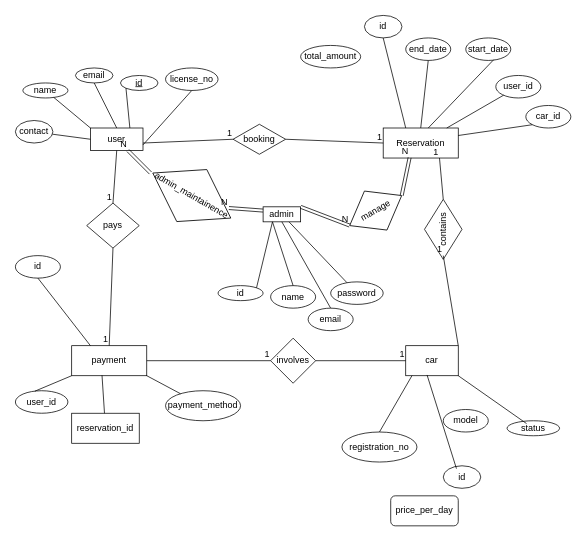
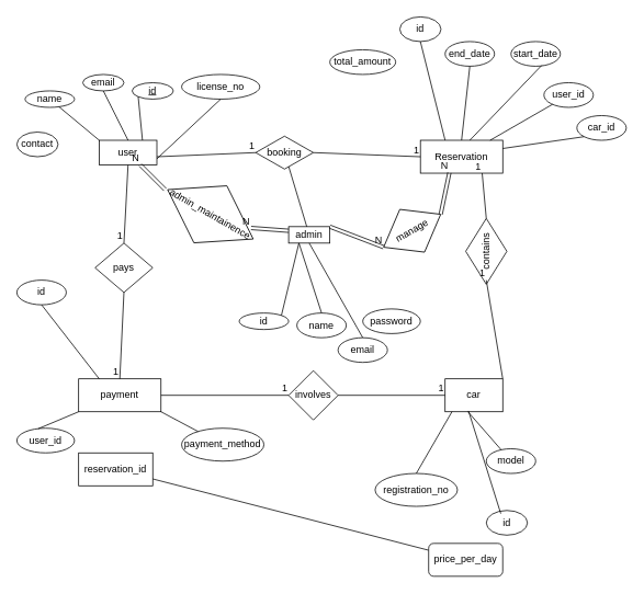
- <mxCell id="7" value="license_no" style="ellipse;whiteSpace=wrap;html=1;align=center;" vertex="1" parent="1"><mxGeometry x="220" y="90" width="70" height="30" as="geometry" /></mxCell>
+ <mxCell id="7" value="license_no" style="ellipse;whiteSpace=wrap;html=1;align=center;" vertex="1" parent="1"><mxGeometry x="220" y="90" width="95" height="30" as="geometry" /></mxCell>
- <mxCell id="18" value="" style="endArrow=none;html=1;rounded=0;entryX=0;entryY=0.5;entryDx=0;entryDy=0;" edge="1" parent="1" source="5" target="2"><mxGeometry relative="1" as="geometry"><mxPoint x="470" y="310" as="sourcePoint" /><mxPoint x="630" y="310" as="targetPoint" /></mxGeometry></mxCell>
- <mxCell id="20" value="pays" style="shape=rhombus;perimeter=rhombusPerimeter;whiteSpace=wrap;html=1;align=center;" vertex="1" parent="1"><mxGeometry x="115" y="270" width="70" height="60" as="geometry" /></mxCell>
+ <mxCell id="20" value="pays" style="shape=rhombus;perimeter=rhombusPerimeter;whiteSpace=wrap;html=1;align=center;" vertex="1" parent="1"><mxGeometry x="115" y="295" width="70" height="60" as="geometry" /></mxCell>
- <mxCell id="70" value="" style="endArrow=none;html=1;rounded=0;" edge="1" parent="1" source="65" target="67"><mxGeometry relative="1" as="geometry"><mxPoint x="530" y="420" as="sourcePoint" /><mxPoint x="690" y="420" as="targetPoint" /></mxGeometry></mxCell>
+ <mxCell id="70" value="" style="endArrow=none;html=1;rounded=0;" edge="1" parent="1" source="65" target="55"><mxGeometry relative="1" as="geometry"><mxPoint x="530" y="420" as="sourcePoint" /><mxPoint x="690" y="420" as="targetPoint" /></mxGeometry></mxCell>
- <mxCell id="44" value="involves" style="shape=rhombus;perimeter=rhombusPerimeter;whiteSpace=wrap;html=1;align=center;" vertex="1" parent="1"><mxGeometry x="360" y="450" width="60" height="60" as="geometry" /></mxCell>
+ <mxCell id="44" value="involves" style="shape=rhombus;perimeter=rhombusPerimeter;whiteSpace=wrap;html=1;align=center;" vertex="1" parent="1"><mxGeometry x="350" y="450" width="60" height="60" as="geometry" /></mxCell>
- <mxCell id="27" value="" style="endArrow=none;html=1;rounded=0;entryX=0.404;entryY=0.985;entryDx=0;entryDy=0;entryPerimeter=0;" edge="1" parent="1" source="12" target="19"><mxGeometry relative="1" as="geometry"><mxPoint x="470" y="450" as="sourcePoint" /><mxPoint x="140" y="460" as="targetPoint" /></mxGeometry></mxCell>
+ <mxCell id="27" value="" style="endArrow=none;html=1;rounded=0;" edge="1" parent="1" source="12" target="36"><mxGeometry relative="1" as="geometry"><mxPoint x="470" y="450" as="sourcePoint" /><mxPoint x="140" y="460" as="targetPoint" /></mxGeometry></mxCell>
+ <mxCell id="43" value="" style="endArrow=none;html=1;rounded=0;exitX=0.394;exitY=0.995;exitDx=0;exitDy=0;exitPerimeter=0;" edge="1" parent="1" source="29" target="39"><mxGeometry relative="1" as="geometry"><mxPoint x="490" y="450" as="sourcePoint" /><mxPoint x="650" y="450" as="targetPoint" /></mxGeometry></mxCell>
- <mxCell id="40" value="" style="endArrow=none;html=1;rounded=0;entryX=0.371;entryY=0.19;entryDx=0;entryDy=0;entryPerimeter=0;exitX=1;exitY=1;exitDx=0;exitDy=0;" edge="1" parent="1" source="29" target="33"><mxGeometry relative="1" as="geometry"><mxPoint x="490" y="450" as="sourcePoint" /><mxPoint x="650" y="450" as="targetPoint" /></mxGeometry></mxCell>
- <mxCell id="33" value="status" style="ellipse;whiteSpace=wrap;html=1;align=center;" vertex="1" parent="1"><mxGeometry x="675" y="560" width="70" height="20" as="geometry" /></mxCell>
